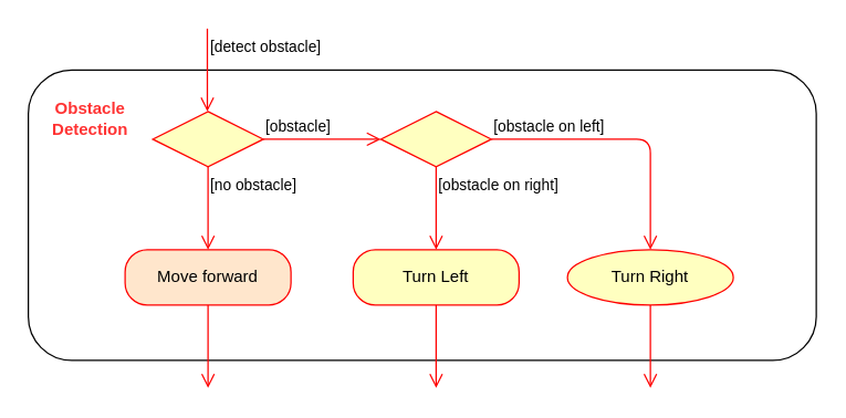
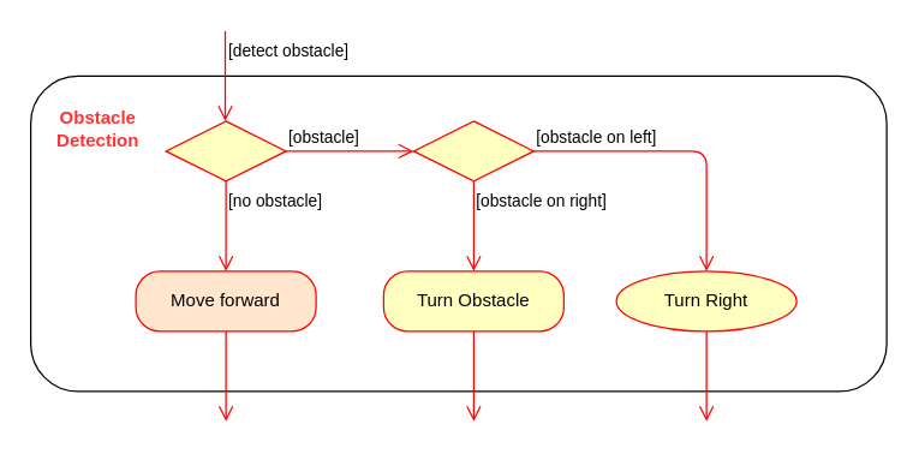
- <mxCell id="12" value="Turn Left" style="rounded=1;whiteSpace=wrap;html=1;arcSize=40;fontColor=#000000;fillColor=#ffffc0;strokeColor=#ff0000;" vertex="1" parent="1"><mxGeometry x="255" y="180" width="120" height="40" as="geometry" /></mxCell>
+ <mxCell id="12" value="Turn Obstacle" style="rounded=1;whiteSpace=wrap;html=1;arcSize=40;fontColor=#000000;fillColor=#ffffc0;strokeColor=#ff0000;" vertex="1" parent="1"><mxGeometry x="255" y="180" width="120" height="40" as="geometry" /></mxCell>
